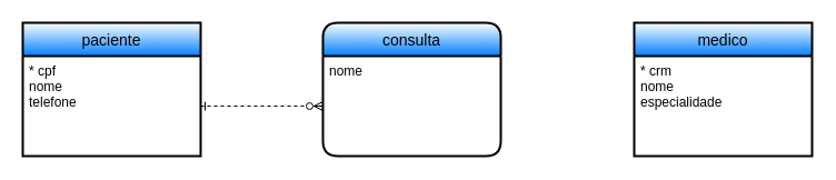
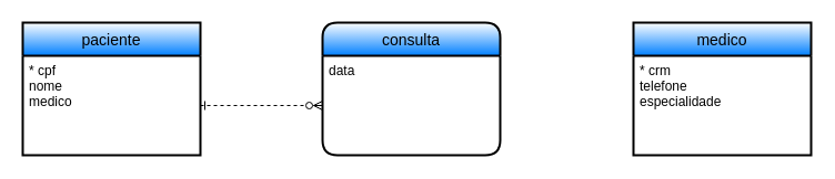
- <mxCell id="3" value="* cpf&#10;nome&#10;telefone" style="align=left;strokeColor=none;fillColor=none;spacingLeft=4;fontSize=12;verticalAlign=top;resizable=0;rotatable=0;part=1;" vertex="1" parent="2"><mxGeometry y="30" width="160" height="90" as="geometry" /></mxCell>
+ <mxCell id="3" value="* cpf&#10;nome&#10;medico" style="align=left;strokeColor=none;fillColor=none;spacingLeft=4;fontSize=12;verticalAlign=top;resizable=0;rotatable=0;part=1;" vertex="1" parent="2"><mxGeometry y="30" width="160" height="90" as="geometry" /></mxCell>
- <mxCell id="5" value="nome" style="align=left;strokeColor=none;fillColor=none;spacingLeft=4;fontSize=12;verticalAlign=top;resizable=0;rotatable=0;part=1;" vertex="1" parent="4"><mxGeometry y="30" width="160" height="90" as="geometry" /></mxCell>
+ <mxCell id="5" value="data" style="align=left;strokeColor=none;fillColor=none;spacingLeft=4;fontSize=12;verticalAlign=top;resizable=0;rotatable=0;part=1;" vertex="1" parent="4"><mxGeometry y="30" width="160" height="90" as="geometry" /></mxCell>
- <mxCell id="7" value="* crm&#10;nome&#10;especialidade" style="align=left;strokeColor=none;fillColor=none;spacingLeft=4;fontSize=12;verticalAlign=top;resizable=0;rotatable=0;part=1;" vertex="1" parent="6"><mxGeometry y="30" width="160" height="90" as="geometry" /></mxCell>
+ <mxCell id="7" value="* crm&#10;telefone&#10;especialidade" style="align=left;strokeColor=none;fillColor=none;spacingLeft=4;fontSize=12;verticalAlign=top;resizable=0;rotatable=0;part=1;" vertex="1" parent="6"><mxGeometry y="30" width="160" height="90" as="geometry" /></mxCell>
